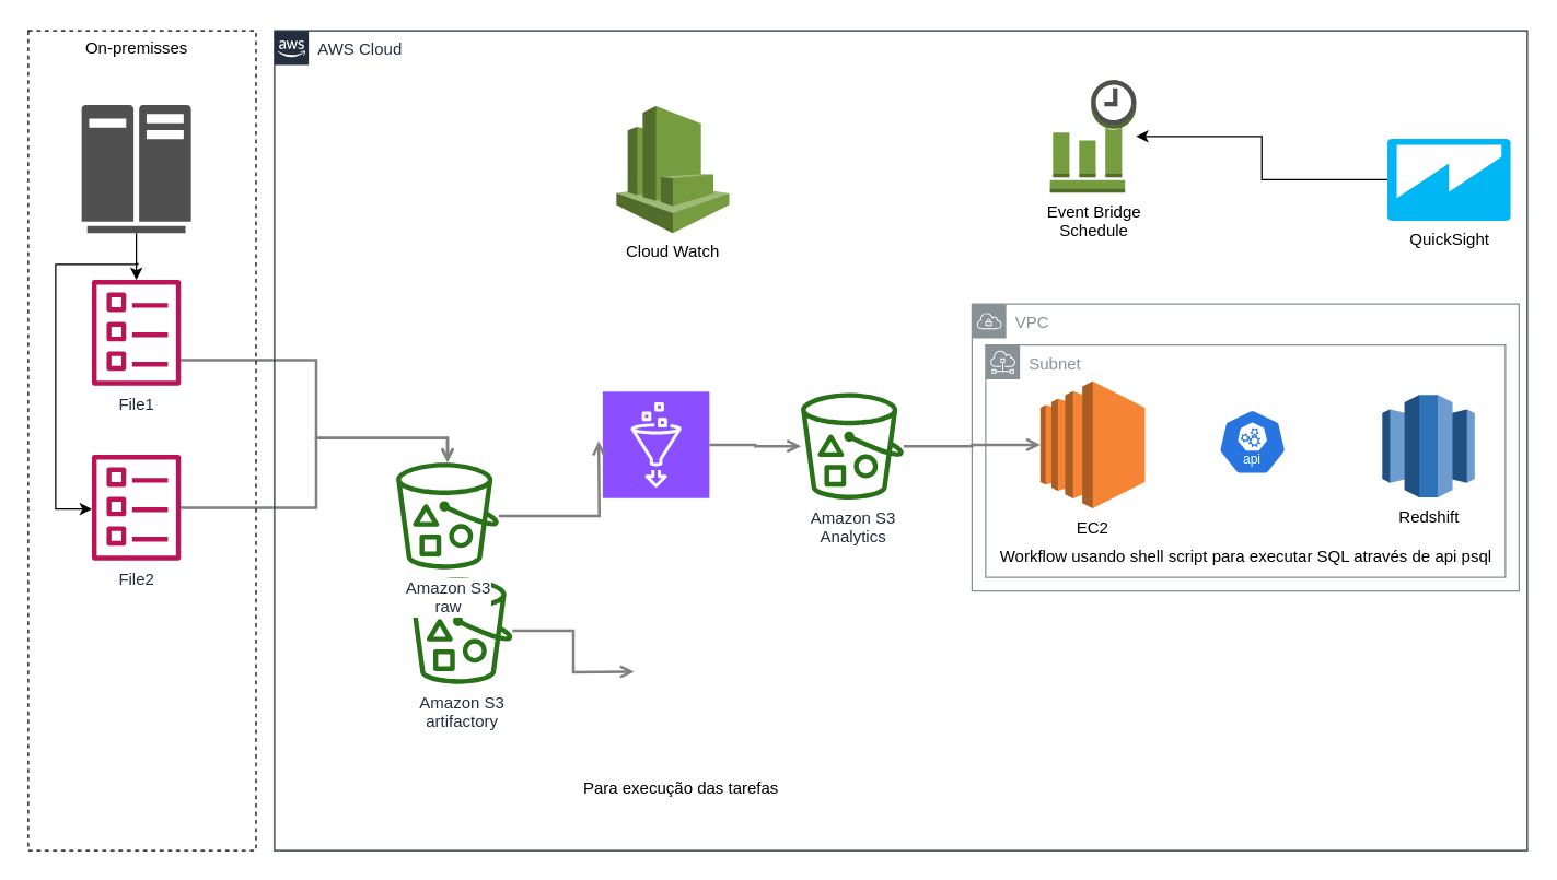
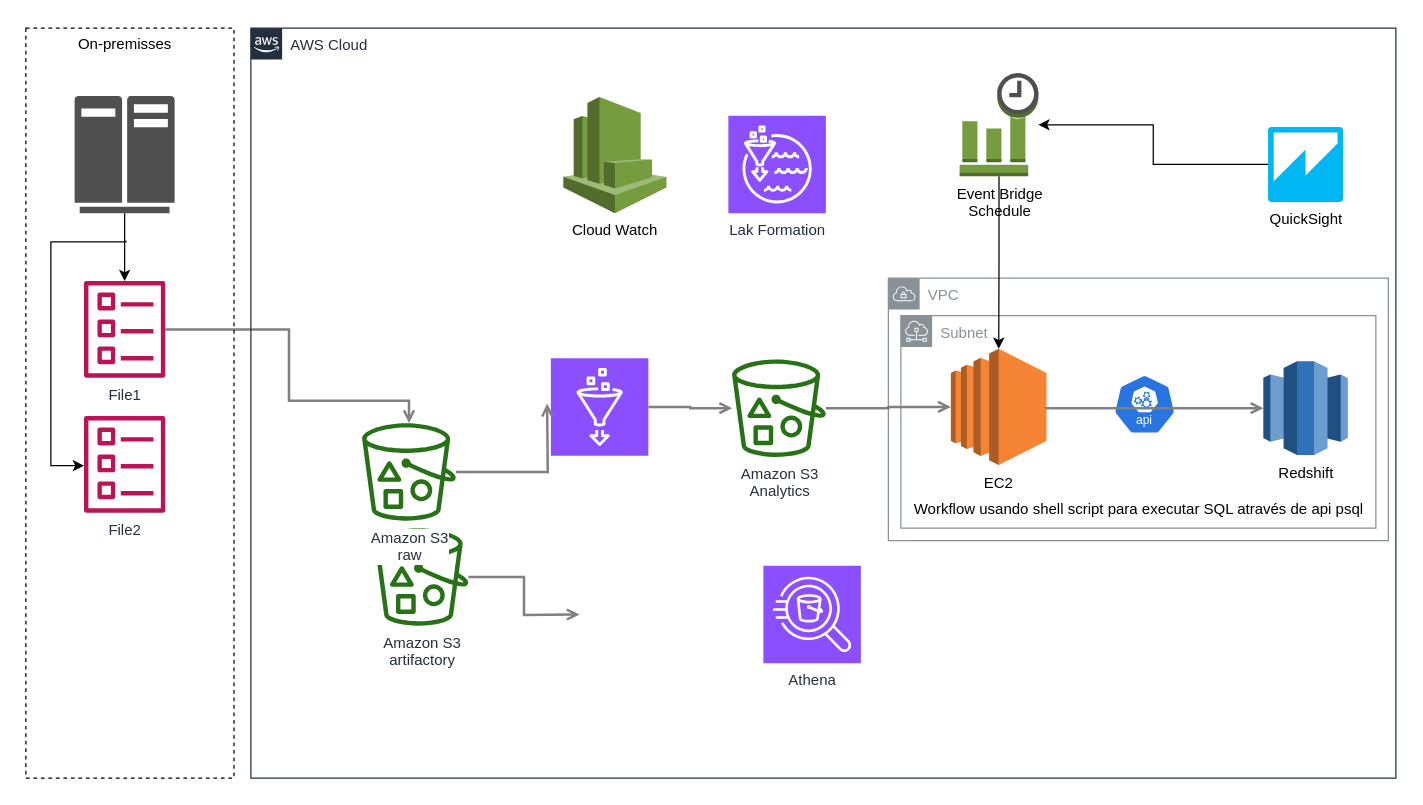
+ <mxCell id="18" value="Lak Formation" style="sketch=0;points=[[0,0,0],[0.25,0,0],[0.5,0,0],[0.75,0,0],[1,0,0],[0,1,0],[0.25,1,0],[0.5,1,0],[0.75,1,0],[1,1,0],[0,0.25,0],[0,0.5,0],[0,0.75,0],[1,0.25,0],[1,0.5,0],[1,0.75,0]];outlineConnect=0;fontColor=#232F3E;fillColor=#8C4FFF;strokeColor=#ffffff;dashed=0;verticalLabelPosition=bottom;verticalAlign=top;align=center;html=1;fontSize=12;fontStyle=0;aspect=fixed;shape=mxgraph.aws4.resourceIcon;resIcon=mxgraph.aws4.lake_formation;" vertex="1" parent="4"><mxGeometry x="382" y="70" width="78" height="78" as="geometry" /></mxCell>
- <mxCell id="21" value="QuickSight" style="outlineConnect=0;dashed=0;verticalLabelPosition=bottom;verticalAlign=top;align=center;html=1;shape=mxgraph.aws3.quicksight;fillColor=#00B7F4;gradientColor=none;" vertex="1" parent="4"><mxGeometry x="813.75" y="79" width="90" height="60" as="geometry" /></mxCell>
+ <mxCell id="21" value="QuickSight" style="outlineConnect=0;dashed=0;verticalLabelPosition=bottom;verticalAlign=top;align=center;html=1;shape=mxgraph.aws3.quicksight;fillColor=#00B7F4;gradientColor=none;" vertex="1" parent="4"><mxGeometry x="813.75" y="79" width="60" height="60" as="geometry" /></mxCell>
+ <mxCell id="14" value="" style="edgeStyle=orthogonalEdgeStyle;rounded=0;orthogonalLoop=1;jettySize=auto;html=1;" edge="1" parent="4" source="15" target="11"><mxGeometry relative="1" as="geometry"><mxPoint x="613" y="186" as="targetPoint" /><Array as="points" /></mxGeometry></mxCell>
- <mxCell id="31" value="File1" style="outlineConnect=0;fontColor=#232F3E;gradientColor=none;fillColor=#BC1356;strokeColor=none;dashed=0;verticalLabelPosition=bottom;verticalAlign=top;align=center;html=1;fontSize=12;fontStyle=0;aspect=fixed;pointerEvents=1;shape=mxgraph.aws4.template;labelBackgroundColor=#ffffff;" parent="1" vertex="1"><mxGeometry x="66.5" y="204" width="65" height="78" as="geometry" /></mxCell>
+ <mxCell id="31" value="File1" style="outlineConnect=0;fontColor=#232F3E;gradientColor=none;fillColor=#BC1356;strokeColor=none;dashed=0;verticalLabelPosition=bottom;verticalAlign=top;align=center;html=1;fontSize=12;fontStyle=0;aspect=fixed;pointerEvents=1;shape=mxgraph.aws4.template;labelBackgroundColor=#ffffff;" parent="1" vertex="1"><mxGeometry x="66.5" y="224" width="65" height="78" as="geometry" /></mxCell>
+ <mxCell id="13" style="edgeStyle=orthogonalEdgeStyle;rounded=0;orthogonalLoop=1;jettySize=auto;html=1;startArrow=none;startFill=0;endArrow=open;endFill=0;strokeColor=#808080;strokeWidth=2;exitX=1;exitY=0.5;exitDx=0;exitDy=0;exitPerimeter=0;entryX=0;entryY=0.5;entryDx=0;entryDy=0;entryPerimeter=0;" edge="1" parent="4" source="11" target="10"><mxGeometry relative="1" as="geometry"><Array as="points"><mxPoint x="636" y="304" /></Array><mxPoint x="636.5" y="246.0" as="sourcePoint" /><mxPoint x="860" y="651.0" as="targetPoint" /></mxGeometry></mxCell>
- <mxCell id="3" style="edgeStyle=orthogonalEdgeStyle;rounded=0;orthogonalLoop=1;jettySize=auto;html=1;startArrow=none;startFill=0;endArrow=open;endFill=0;strokeColor=#808080;strokeWidth=2;" parent="1" source="32" target="33" edge="1"><mxGeometry relative="1" as="geometry"><Array as="points"><mxPoint x="230.5" y="371" /><mxPoint x="230.5" y="320" /></Array></mxGeometry></mxCell>
+ <mxCell id="23" value="Athena" style="sketch=0;points=[[0,0,0],[0.25,0,0],[0.5,0,0],[0.75,0,0],[1,0,0],[0,1,0],[0.25,1,0],[0.5,1,0],[0.75,1,0],[1,1,0],[0,0.25,0],[0,0.5,0],[0,0.75,0],[1,0.25,0],[1,0.5,0],[1,0.75,0]];outlineConnect=0;fontColor=#232F3E;fillColor=#8C4FFF;strokeColor=#ffffff;dashed=0;verticalLabelPosition=bottom;verticalAlign=top;align=center;html=1;fontSize=12;fontStyle=0;aspect=fixed;shape=mxgraph.aws4.resourceIcon;resIcon=mxgraph.aws4.athena;" vertex="1" parent="4"><mxGeometry x="410" y="430" width="78" height="78" as="geometry" /></mxCell>
- <mxCell id="24" value="Para execução das tarefas" style="text;html=1;align=center;verticalAlign=middle;resizable=0;points=[];autosize=1;strokeColor=none;fillColor=none;" vertex="1" parent="4"><mxGeometry x="212" y="540" width="170" height="30" as="geometry" /></mxCell>
